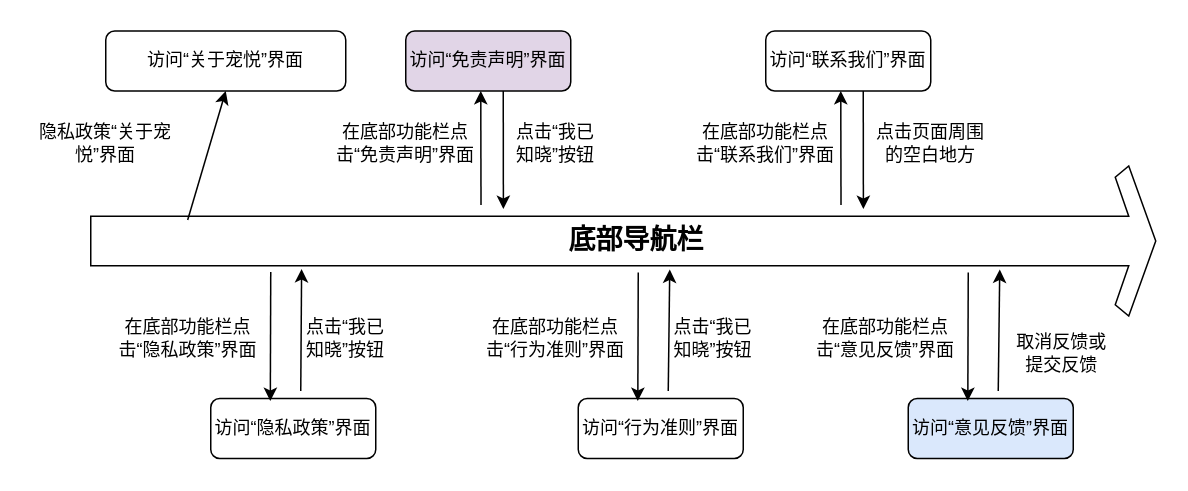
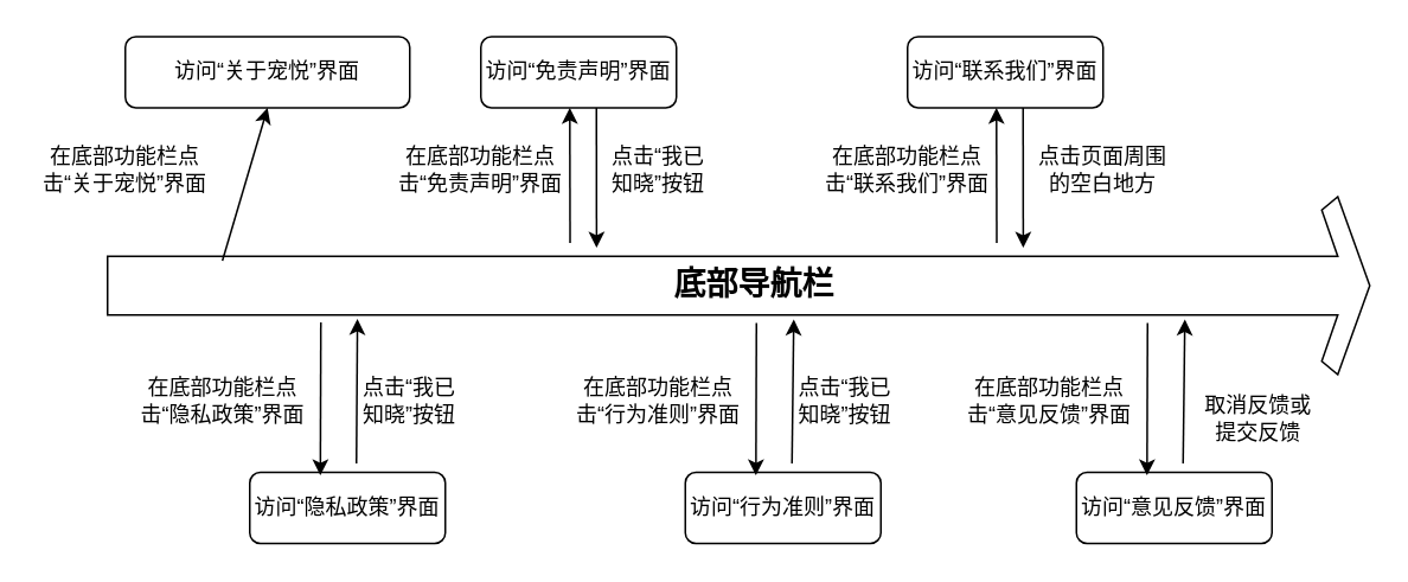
- <mxCell id="12" value="访问“免责声明”界面" style="rounded=1;whiteSpace=wrap;html=1;fillColor=#e1d5e7;" vertex="1" parent="1"><mxGeometry x="270" y="20" width="110" height="40" as="geometry" /></mxCell>
+ <mxCell id="12" value="访问“免责声明”界面" style="rounded=1;whiteSpace=wrap;html=1;" vertex="1" parent="1"><mxGeometry x="270" y="20" width="110" height="40" as="geometry" /></mxCell>
- <mxCell id="6" value="隐私政策“关于宠悦”界面" style="text;html=1;align=center;verticalAlign=middle;whiteSpace=wrap;rounded=0;" vertex="1" parent="1"><mxGeometry x="20" y="80" width="100" height="30" as="geometry" /></mxCell>
+ <mxCell id="6" value="在底部功能栏点击“关于宠悦”界面" style="text;html=1;align=center;verticalAlign=middle;whiteSpace=wrap;rounded=0;" vertex="1" parent="1"><mxGeometry x="20" y="80" width="100" height="30" as="geometry" /></mxCell>
- <mxCell id="27" value="访问“意见反馈”界面" style="rounded=1;whiteSpace=wrap;html=1;fillColor=#dae8fc;" vertex="1" parent="1"><mxGeometry x="605" y="265" width="110" height="40" as="geometry" /></mxCell>
+ <mxCell id="27" value="访问“意见反馈”界面" style="rounded=1;whiteSpace=wrap;html=1;" vertex="1" parent="1"><mxGeometry x="605" y="265" width="110" height="40" as="geometry" /></mxCell>
